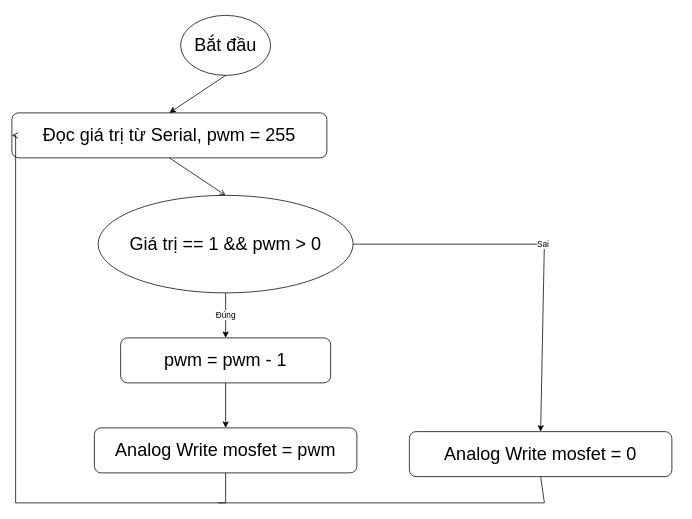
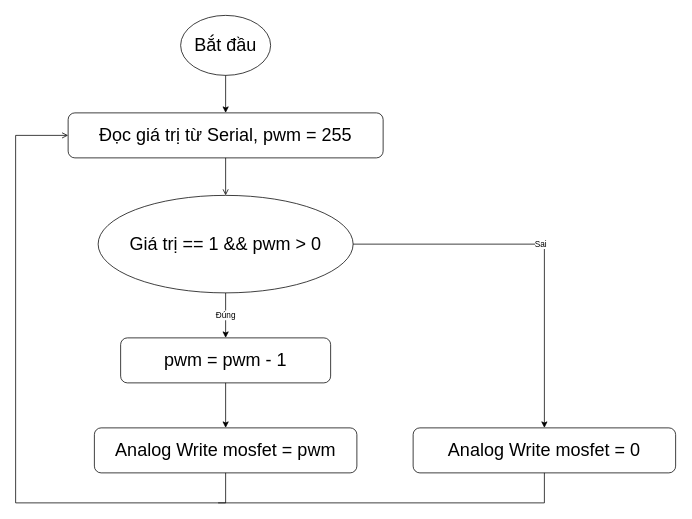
- <mxCell id="3" value="&lt;font style=&quot;font-size: 24px;&quot;&gt;Đọc giá trị từ Serial, pwm = 255&lt;/font&gt;" style="rounded=1;whiteSpace=wrap;html=1;" vertex="1" parent="1"><mxGeometry x="15" y="150" width="420" height="60" as="geometry" /></mxCell>
+ <mxCell id="3" value="&lt;font style=&quot;font-size: 24px;&quot;&gt;Đọc giá trị từ Serial, pwm = 255&lt;/font&gt;" style="rounded=1;whiteSpace=wrap;html=1;" vertex="1" parent="1"><mxGeometry x="90" y="150" width="420" height="60" as="geometry" /></mxCell>
- <mxCell id="11" value="&lt;span style=&quot;font-size: 24px;&quot;&gt;Analog Write mosfet = 0&lt;/span&gt;" style="rounded=1;whiteSpace=wrap;html=1;" vertex="1" parent="1"><mxGeometry x="545" y="575" width="350" height="60" as="geometry" /></mxCell>
+ <mxCell id="11" value="&lt;span style=&quot;font-size: 24px;&quot;&gt;Analog Write mosfet = 0&lt;/span&gt;" style="rounded=1;whiteSpace=wrap;html=1;" vertex="1" parent="1"><mxGeometry x="550" y="570" width="350" height="60" as="geometry" /></mxCell>
